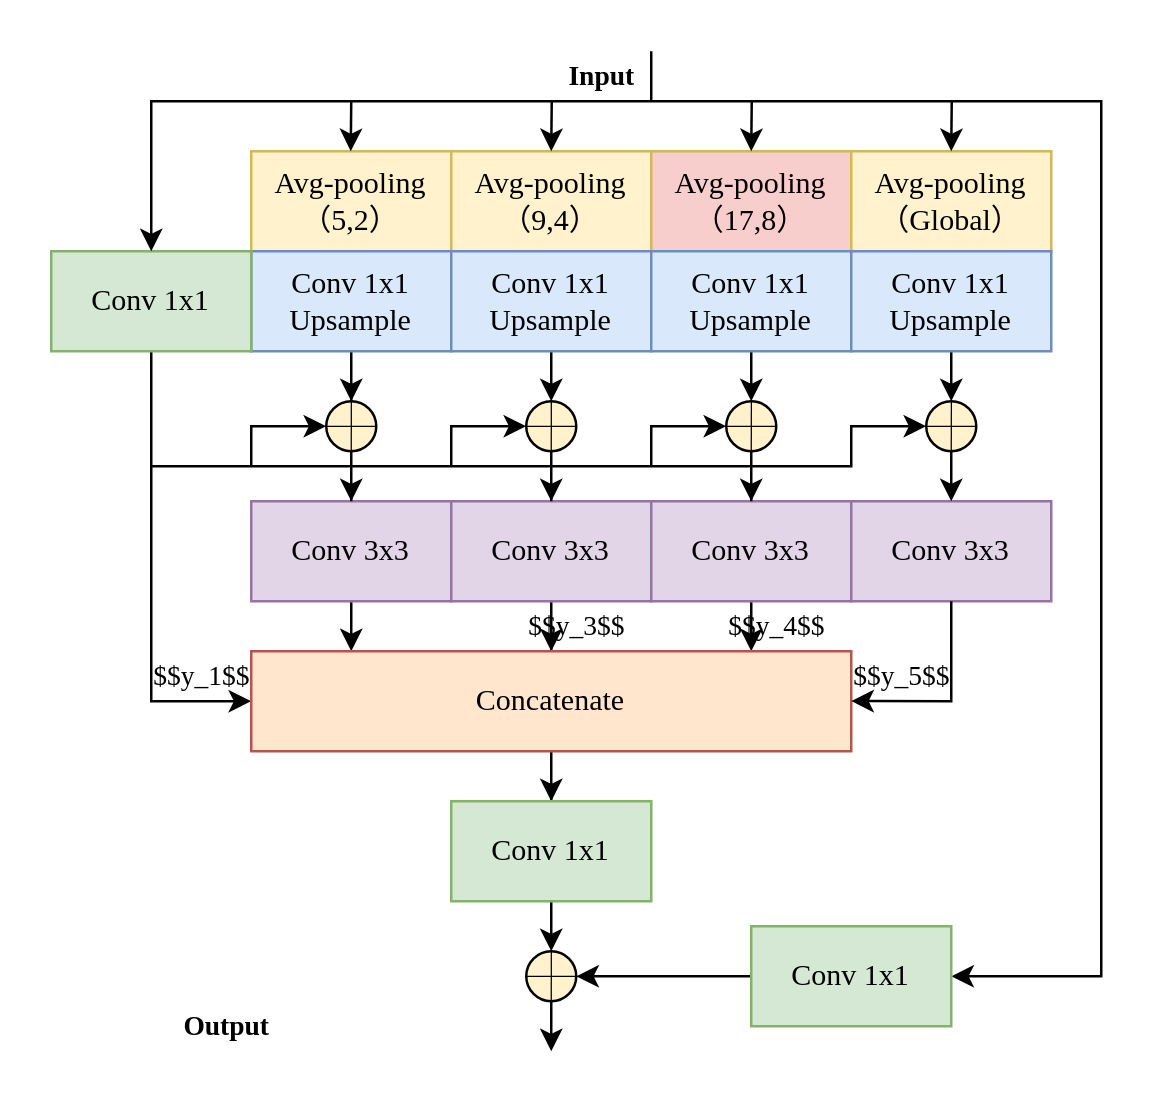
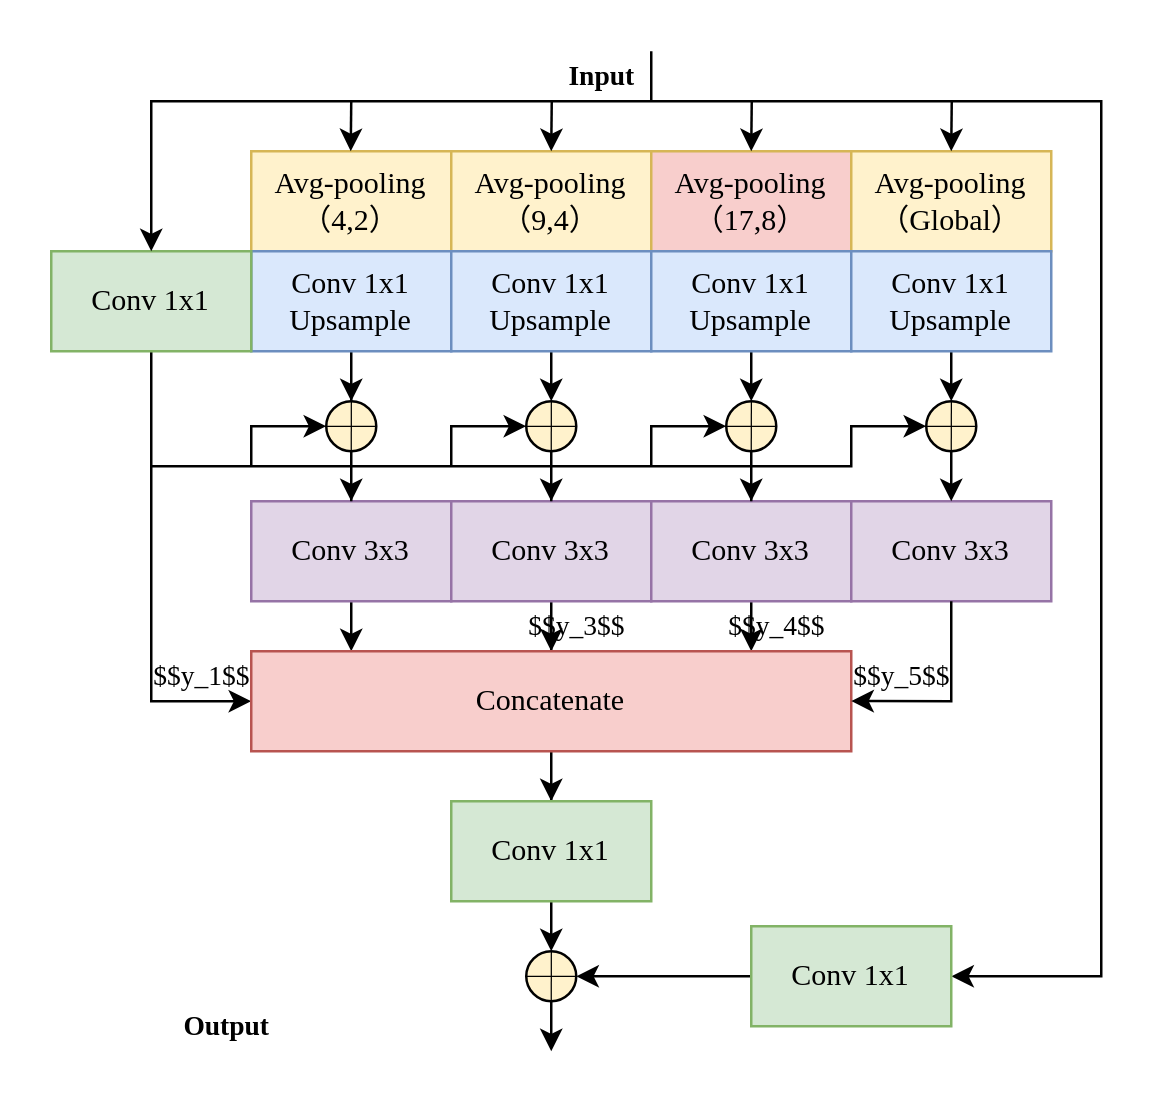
- <mxCell id="2" value="Avg-pooling&lt;br&gt;（5,2）" style="rounded=0;whiteSpace=wrap;html=1;fillColor=#fff2cc;strokeColor=#d6b656;fontFamily=Times New Roman;" parent="1" vertex="1"><mxGeometry x="100" y="60" width="80" height="40" as="geometry" /></mxCell>
+ <mxCell id="2" value="Avg-pooling&lt;br&gt;（4,2）" style="rounded=0;whiteSpace=wrap;html=1;fillColor=#fff2cc;strokeColor=#d6b656;fontFamily=Times New Roman;" parent="1" vertex="1"><mxGeometry x="100" y="60" width="80" height="40" as="geometry" /></mxCell>
- <mxCell id="24" value="Concatenate" style="rounded=0;whiteSpace=wrap;html=1;fillColor=#ffe6cc;strokeColor=#b85450;fontFamily=Times New Roman;" parent="1" vertex="1"><mxGeometry x="100" y="260" width="240" height="40" as="geometry" /></mxCell>
+ <mxCell id="24" value="Concatenate" style="rounded=0;whiteSpace=wrap;html=1;fillColor=#f8cecc;strokeColor=#b85450;fontFamily=Times New Roman;" parent="1" vertex="1"><mxGeometry x="100" y="260" width="240" height="40" as="geometry" /></mxCell>
